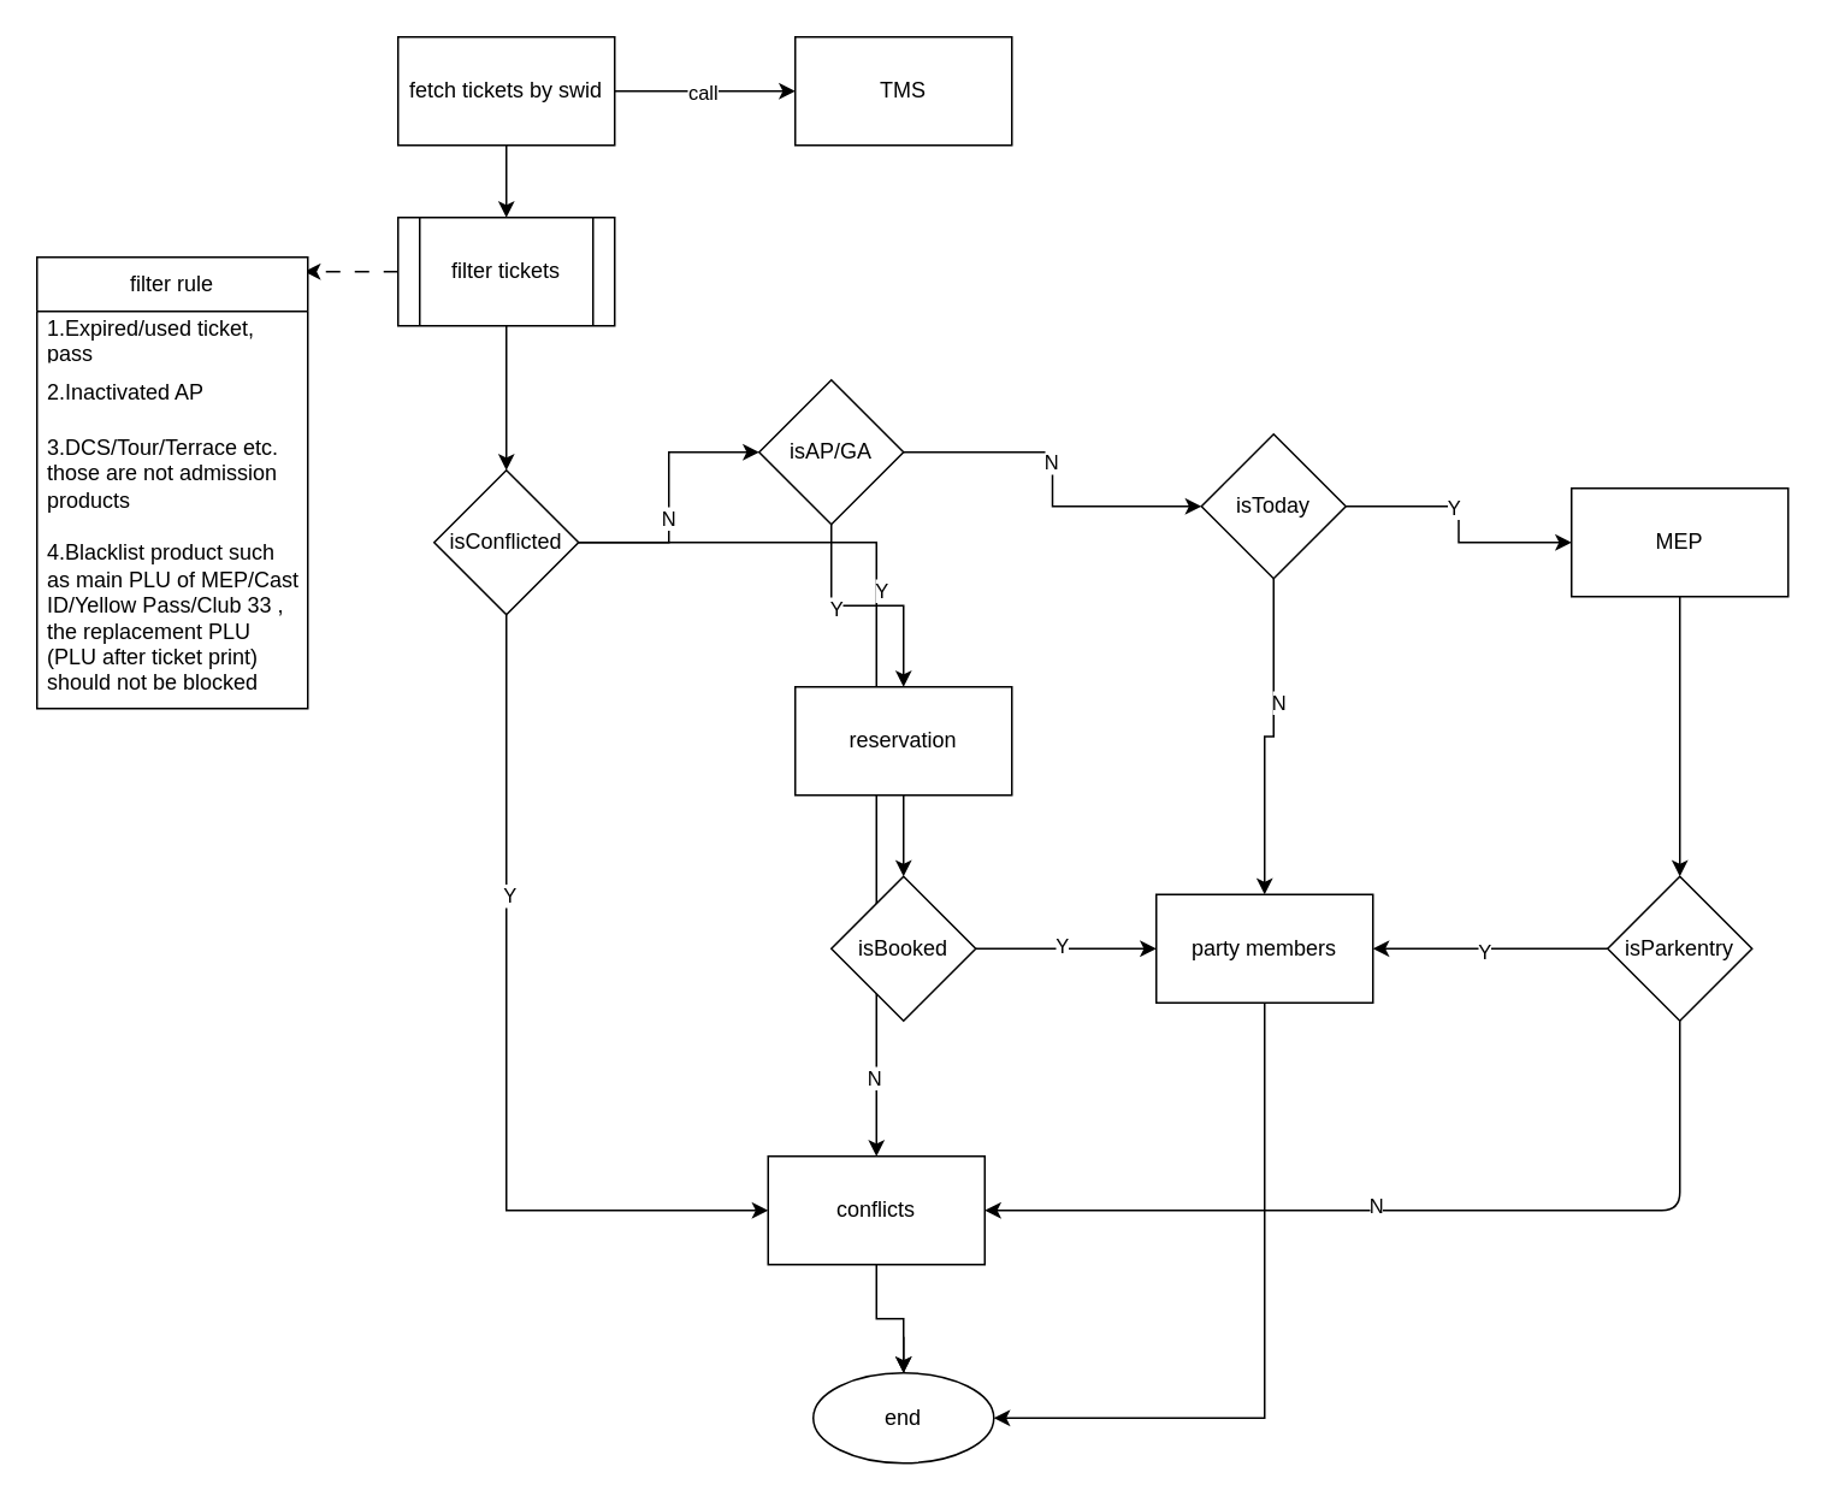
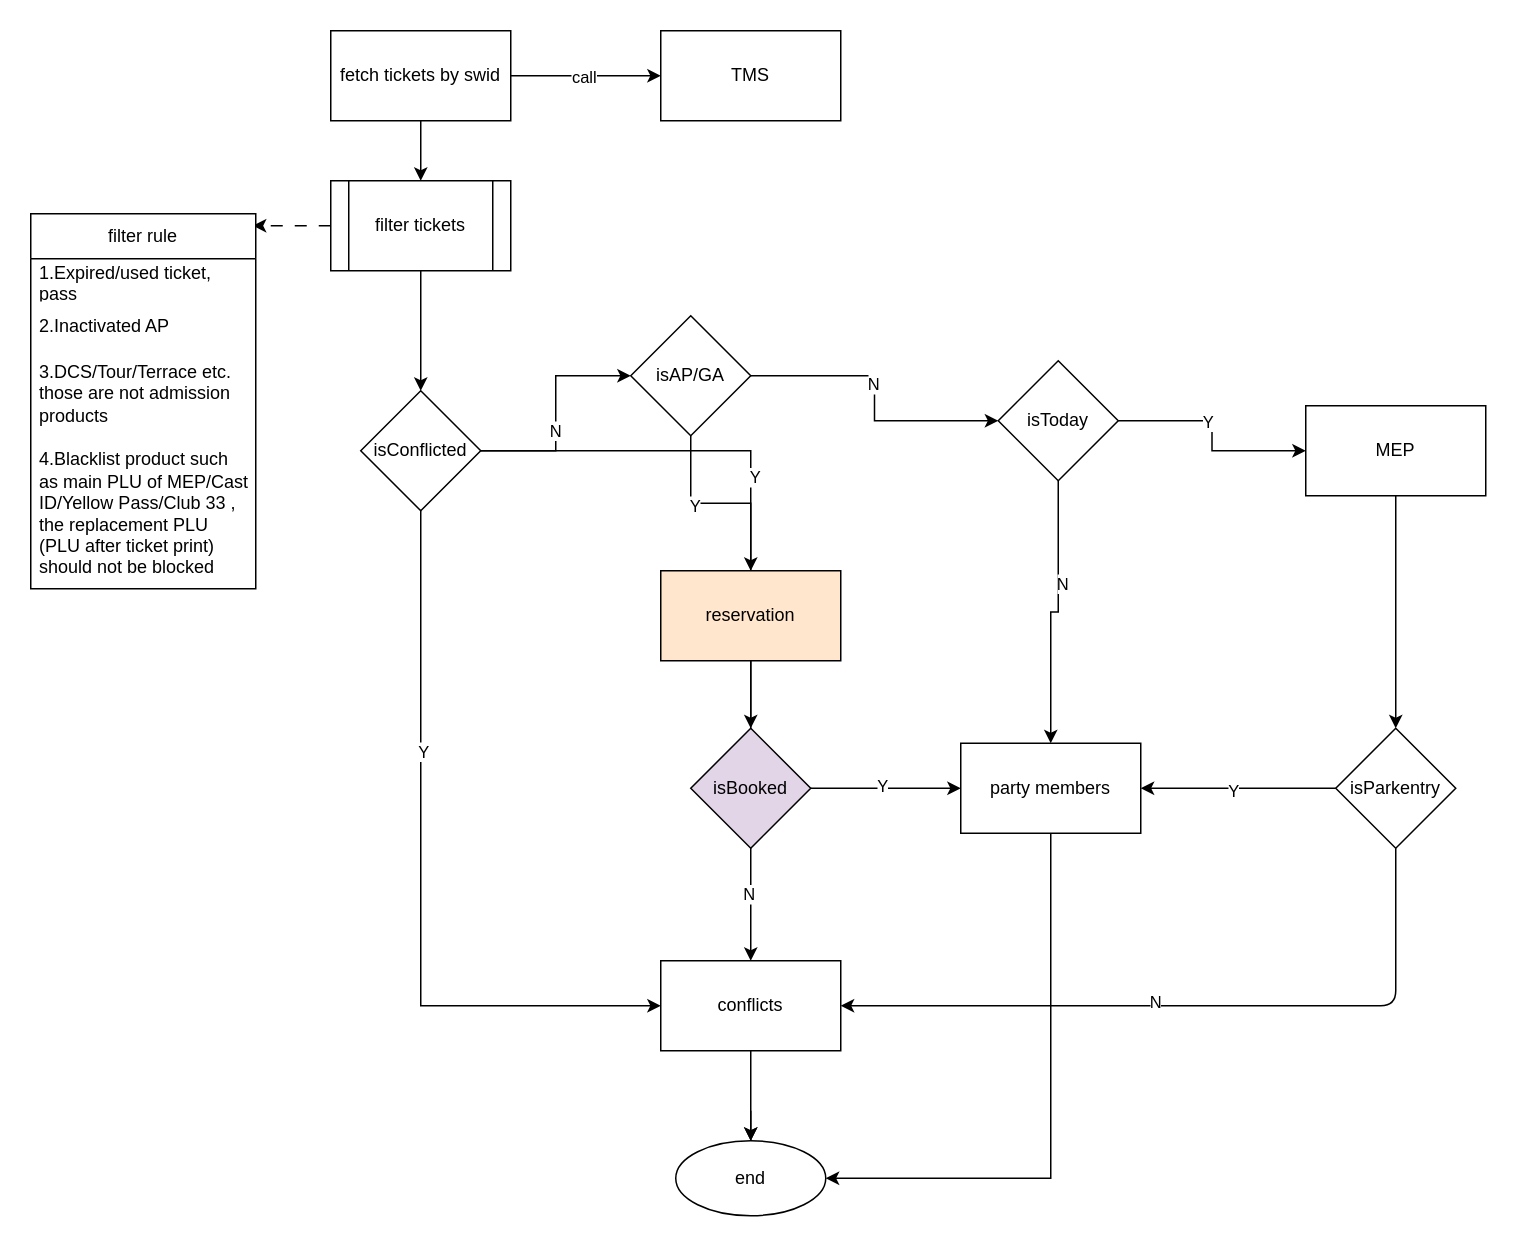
- <mxCell id="47" value="reservation" style="whiteSpace=wrap;html=1;" vertex="1" parent="1"><mxGeometry x="440" y="380" width="120" height="60" as="geometry" /></mxCell>
+ <mxCell id="47" value="reservation" style="whiteSpace=wrap;html=1;fillColor=#ffe6cc;" vertex="1" parent="1"><mxGeometry x="440" y="380" width="120" height="60" as="geometry" /></mxCell>
- <mxCell id="50" value="isBooked" style="rhombus;whiteSpace=wrap;html=1;" vertex="1" parent="1"><mxGeometry x="460" y="485" width="80" height="80" as="geometry" /></mxCell>
+ <mxCell id="50" value="isBooked" style="rhombus;whiteSpace=wrap;html=1;fillColor=#e1d5e7;" vertex="1" parent="1"><mxGeometry x="460" y="485" width="80" height="80" as="geometry" /></mxCell>
- <mxCell id="38" value="conflicts" style="whiteSpace=wrap;html=1;" vertex="1" parent="1"><mxGeometry x="425" y="640" width="120" height="60" as="geometry" /></mxCell>
+ <mxCell id="38" value="conflicts" style="whiteSpace=wrap;html=1;" vertex="1" parent="1"><mxGeometry x="440" y="640" width="120" height="60" as="geometry" /></mxCell>
